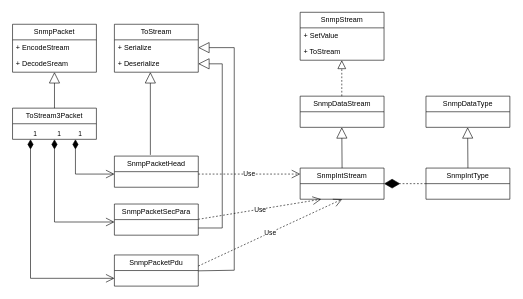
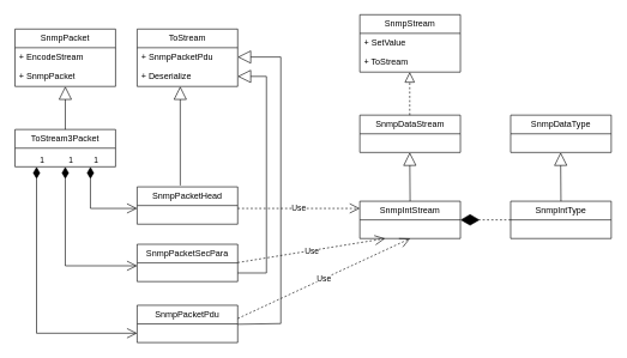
- <mxCell id="11" value="+ Serialize" style="text;strokeColor=none;fillColor=none;align=left;verticalAlign=top;spacingLeft=4;spacingRight=4;overflow=hidden;rotatable=0;points=[[0,0.5],[1,0.5]];portConstraint=eastwest;whiteSpace=wrap;html=1;" parent="10" vertex="1"><mxGeometry y="26" width="140" height="26" as="geometry" /></mxCell>
+ <mxCell id="11" value="+ SnmpPacketPdu" style="text;strokeColor=none;fillColor=none;align=left;verticalAlign=top;spacingLeft=4;spacingRight=4;overflow=hidden;rotatable=0;points=[[0,0.5],[1,0.5]];portConstraint=eastwest;whiteSpace=wrap;html=1;" parent="10" vertex="1"><mxGeometry y="26" width="140" height="26" as="geometry" /></mxCell>
- <mxCell id="4" value="+ DecodeSream" style="text;strokeColor=none;fillColor=none;align=left;verticalAlign=top;spacingLeft=4;spacingRight=4;overflow=hidden;rotatable=0;points=[[0,0.5],[1,0.5]];portConstraint=eastwest;whiteSpace=wrap;html=1;" parent="2" vertex="1"><mxGeometry y="52" width="140" height="28" as="geometry" /></mxCell>
+ <mxCell id="4" value="+ SnmpPacket" style="text;strokeColor=none;fillColor=none;align=left;verticalAlign=top;spacingLeft=4;spacingRight=4;overflow=hidden;rotatable=0;points=[[0,0.5],[1,0.5]];portConstraint=eastwest;whiteSpace=wrap;html=1;" parent="2" vertex="1"><mxGeometry y="52" width="140" height="28" as="geometry" /></mxCell>
